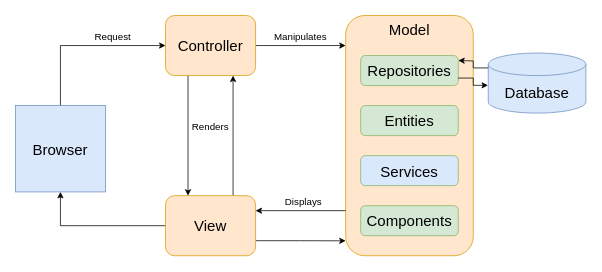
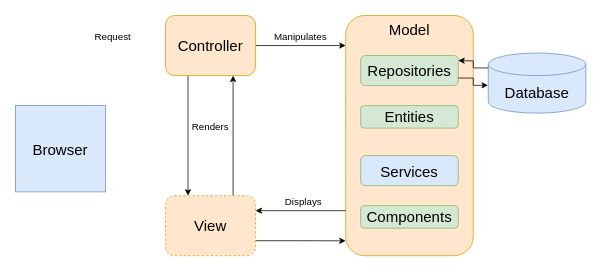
- <mxCell id="2" style="edgeStyle=orthogonalEdgeStyle;rounded=0;orthogonalLoop=1;jettySize=auto;html=1;exitX=0.5;exitY=0;exitDx=0;exitDy=0;entryX=0;entryY=0.5;entryDx=0;entryDy=0;fontSize=20;" edge="1" parent="1" source="3" target="6"><mxGeometry relative="1" as="geometry" /></mxCell>
- <mxCell id="15" value="Entities" style="rounded=1;whiteSpace=wrap;html=1;fontSize=20;fillColor=#d5e8d4;strokeColor=#82b366;" vertex="1" parent="12"><mxGeometry x="20" y="120" width="130" height="40" as="geometry" /></mxCell>
+ <mxCell id="15" value="Entities" style="rounded=1;whiteSpace=wrap;html=1;fontSize=20;fillColor=#d5e8d4;strokeColor=#82b366;" vertex="1" parent="12"><mxGeometry x="20" y="120" width="130" height="30" as="geometry" /></mxCell>
- <mxCell id="17" value="Components" style="rounded=1;whiteSpace=wrap;html=1;fontSize=20;fillColor=#d5e8d4;strokeColor=#82b366;" vertex="1" parent="12"><mxGeometry x="20" y="253.333" width="130" height="40" as="geometry" /></mxCell>
+ <mxCell id="17" value="Components" style="rounded=1;whiteSpace=wrap;html=1;fontSize=20;fillColor=#d5e8d4;strokeColor=#82b366;" vertex="1" parent="12"><mxGeometry x="20" y="253.333" width="130" height="30" as="geometry" /></mxCell>
- <mxCell id="7" style="edgeStyle=orthogonalEdgeStyle;rounded=0;orthogonalLoop=1;jettySize=auto;html=1;exitX=0;exitY=0.5;exitDx=0;exitDy=0;entryX=0.5;entryY=1;entryDx=0;entryDy=0;fontSize=20;" edge="1" parent="1" source="10" target="3"><mxGeometry relative="1" as="geometry" /></mxCell>
- <mxCell id="10" value="View" style="rounded=1;whiteSpace=wrap;html=1;fontSize=20;fillColor=#ffe6cc;strokeColor=#d79b00;" vertex="1" parent="1"><mxGeometry x="220" y="260" width="120" height="80" as="geometry" /></mxCell>
+ <mxCell id="10" value="View" style="rounded=1;whiteSpace=wrap;html=1;fontSize=20;fillColor=#ffe6cc;strokeColor=#d79b00;dashed=1;" vertex="1" parent="1"><mxGeometry x="220" y="260" width="120" height="80" as="geometry" /></mxCell>
